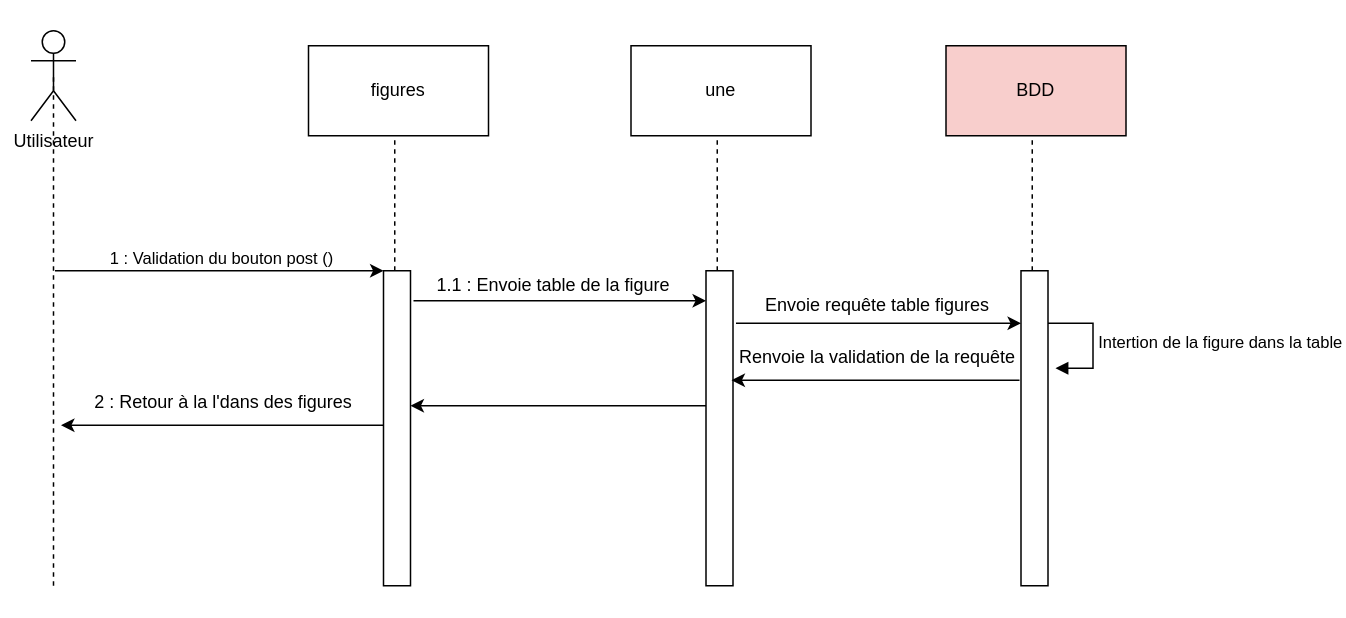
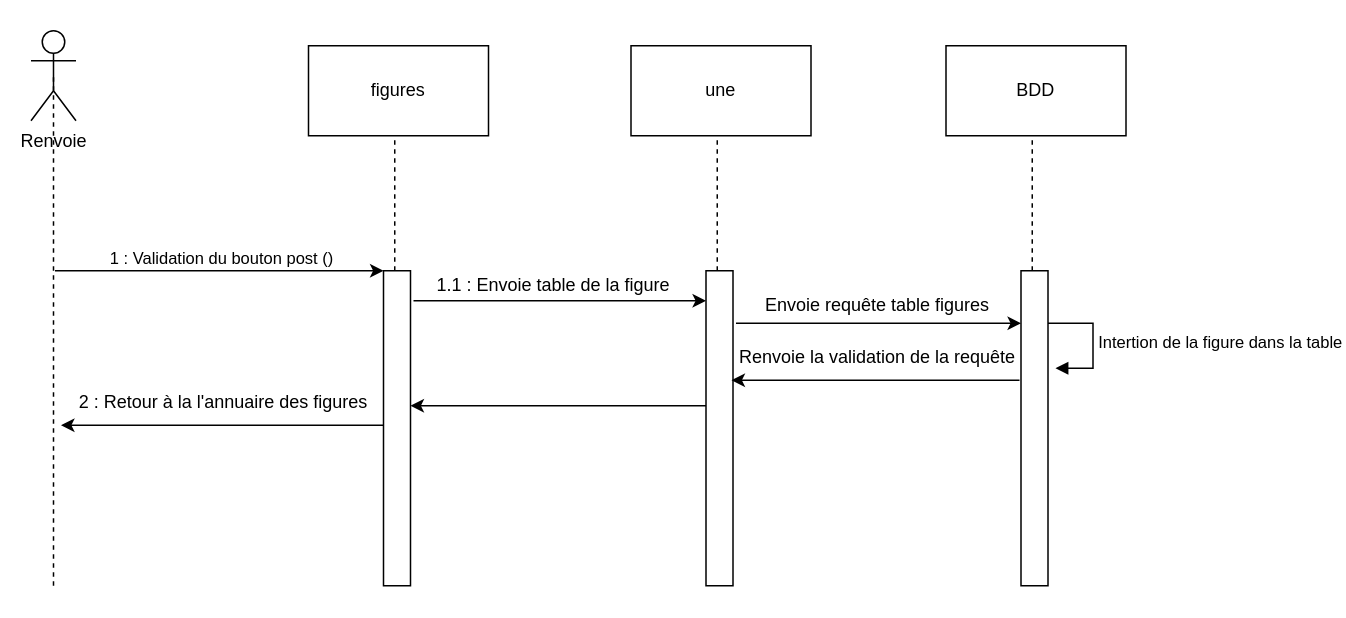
- <mxCell id="12" value="BDD" style="rounded=0;whiteSpace=wrap;html=1;fillColor=#f8cecc;" parent="1" vertex="1"><mxGeometry x="630" y="30" width="120" height="60" as="geometry" /></mxCell>
+ <mxCell id="12" value="BDD" style="rounded=0;whiteSpace=wrap;html=1;" parent="1" vertex="1"><mxGeometry x="630" y="30" width="120" height="60" as="geometry" /></mxCell>
- <mxCell id="2" value="Utilisateur" style="shape=umlActor;verticalLabelPosition=bottom;verticalAlign=top;html=1;outlineConnect=0;" parent="1" vertex="1"><mxGeometry x="20" y="20" width="30" height="60" as="geometry" /></mxCell>
+ <mxCell id="2" value="Renvoie" style="shape=umlActor;verticalLabelPosition=bottom;verticalAlign=top;html=1;outlineConnect=0;" parent="1" vertex="1"><mxGeometry x="20" y="20" width="30" height="60" as="geometry" /></mxCell>
- <mxCell id="24" value="2 : Retour à la l'dans des figures" style="text;html=1;align=center;verticalAlign=middle;resizable=0;points=[];autosize=1;strokeColor=none;fillColor=none;" parent="1" vertex="1"><mxGeometry x="38" y="253" width="220" height="30" as="geometry" /></mxCell>
+ <mxCell id="24" value="2 : Retour à la l'annuaire des figures" style="text;html=1;align=center;verticalAlign=middle;resizable=0;points=[];autosize=1;strokeColor=none;fillColor=none;" parent="1" vertex="1"><mxGeometry x="38" y="253" width="220" height="30" as="geometry" /></mxCell>
